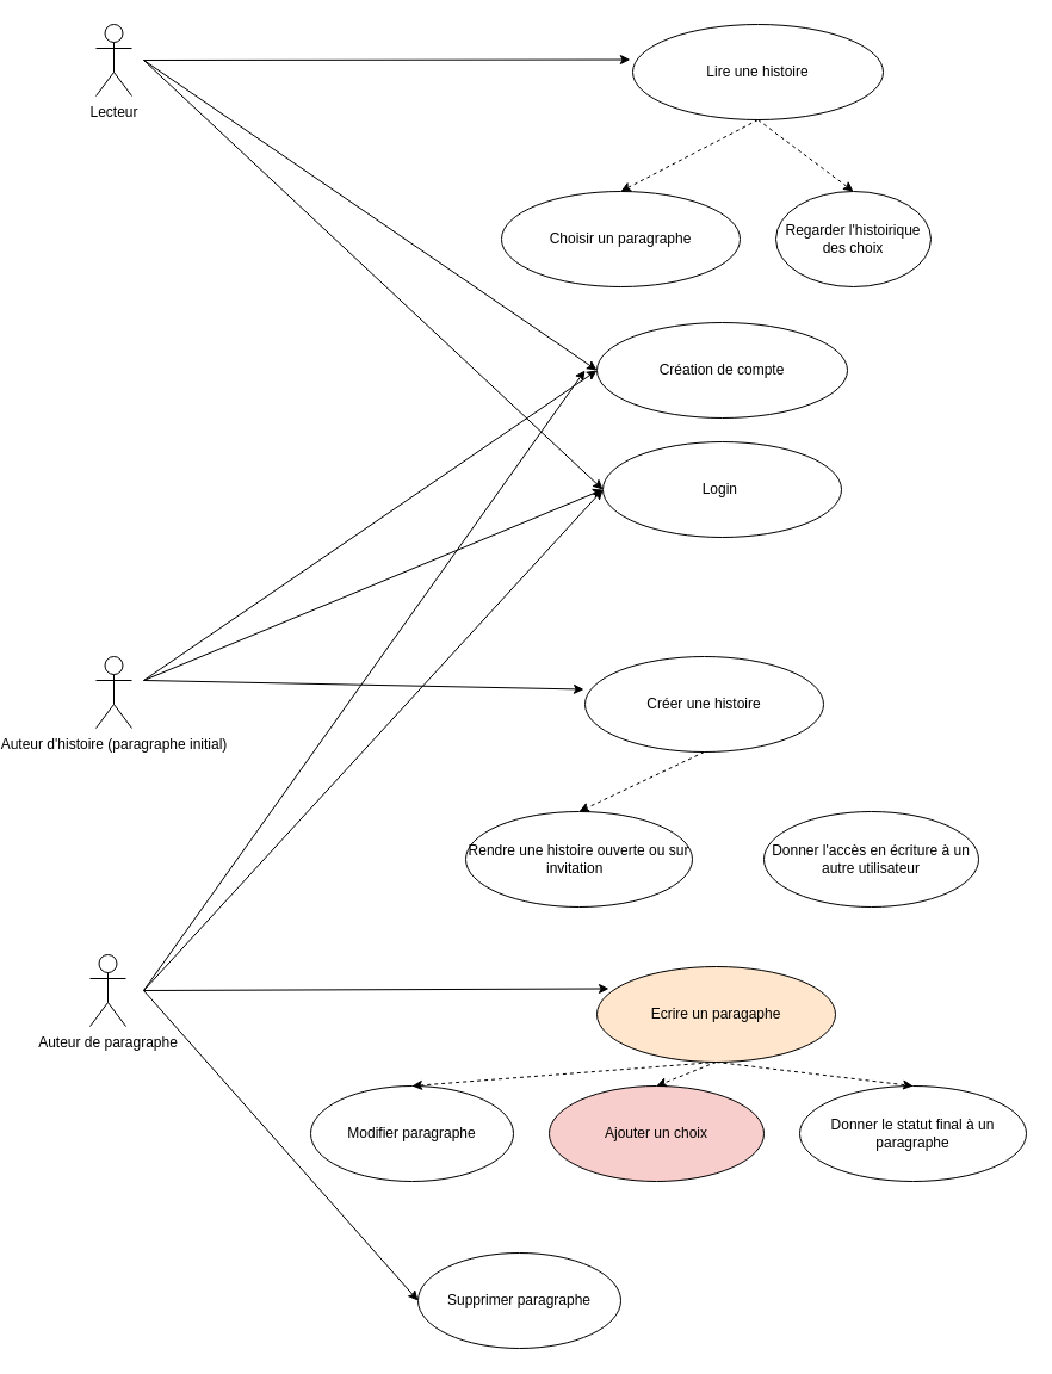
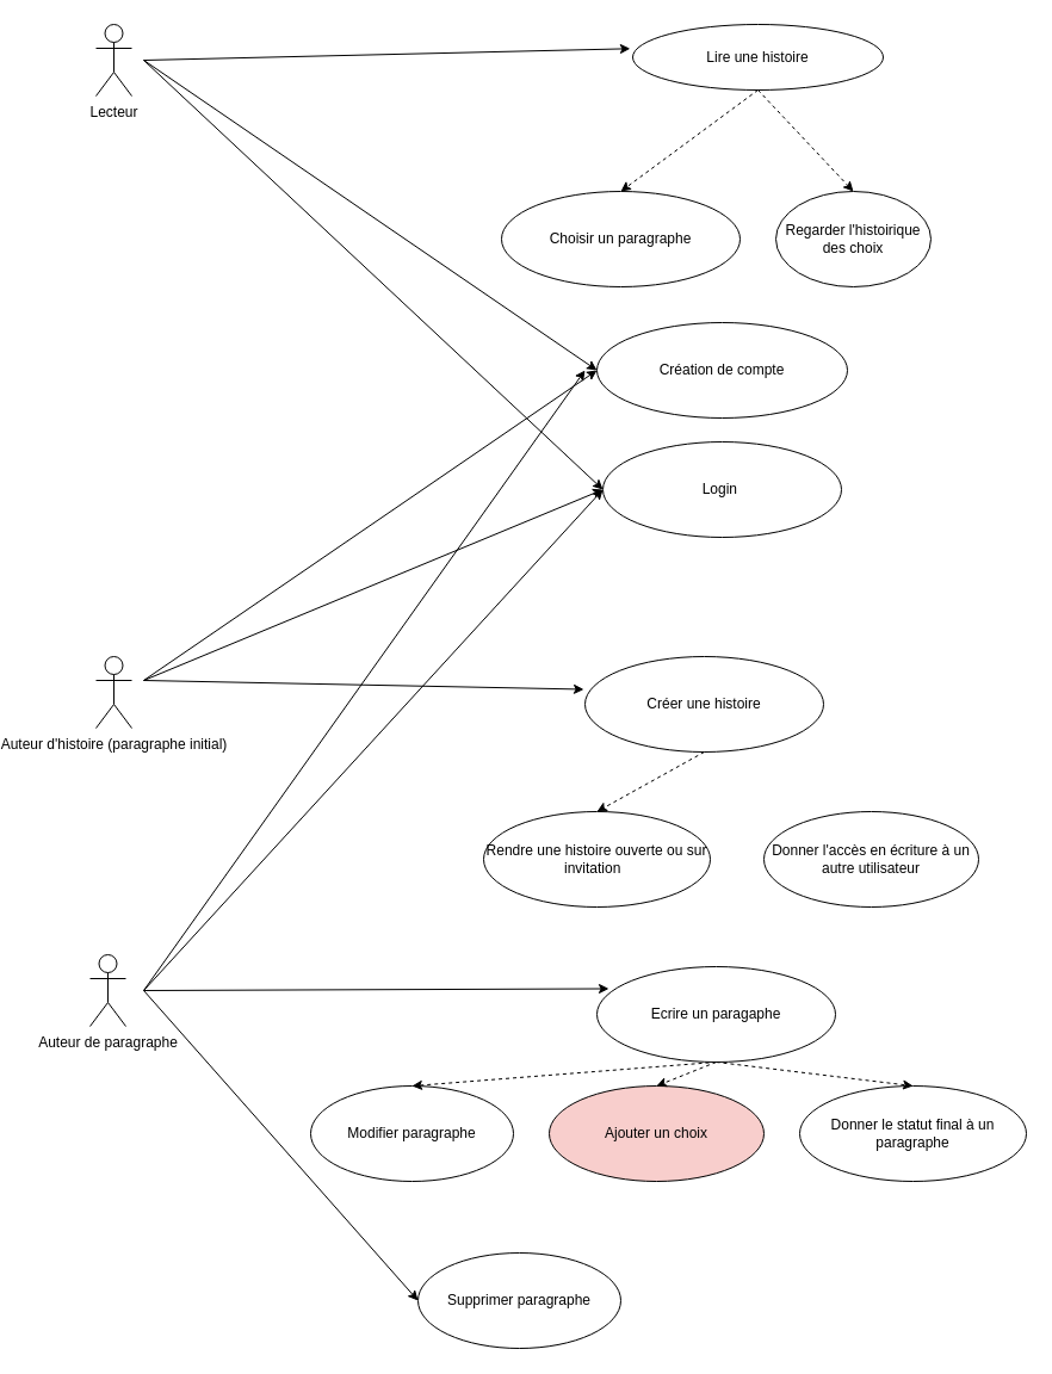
- <mxCell id="4" value="Lire une histoire" style="ellipse;whiteSpace=wrap;html=1;" vertex="1" parent="1"><mxGeometry x="475" y="20" width="210" height="80" as="geometry" /></mxCell>
+ <mxCell id="4" value="Lire une histoire" style="ellipse;whiteSpace=wrap;html=1;" vertex="1" parent="1"><mxGeometry x="475" y="20" width="210" height="55" as="geometry" /></mxCell>
- <mxCell id="11" value="Rendre une histoire ouverte ou sur invitation&amp;nbsp;&amp;nbsp;" style="ellipse;whiteSpace=wrap;html=1;" vertex="1" parent="1"><mxGeometry x="335" y="680" width="190" height="80" as="geometry" /></mxCell>
+ <mxCell id="11" value="Rendre une histoire ouverte ou sur invitation&amp;nbsp;&amp;nbsp;" style="ellipse;whiteSpace=wrap;html=1;" vertex="1" parent="1"><mxGeometry x="350" y="680" width="190" height="80" as="geometry" /></mxCell>
- <mxCell id="6" value="Ecrire un paragaphe" style="ellipse;whiteSpace=wrap;html=1;fillColor=#ffe6cc;" vertex="1" parent="1"><mxGeometry x="445" y="810" width="200" height="80" as="geometry" /></mxCell>
+ <mxCell id="6" value="Ecrire un paragaphe" style="ellipse;whiteSpace=wrap;html=1;" vertex="1" parent="1"><mxGeometry x="445" y="810" width="200" height="80" as="geometry" /></mxCell>
